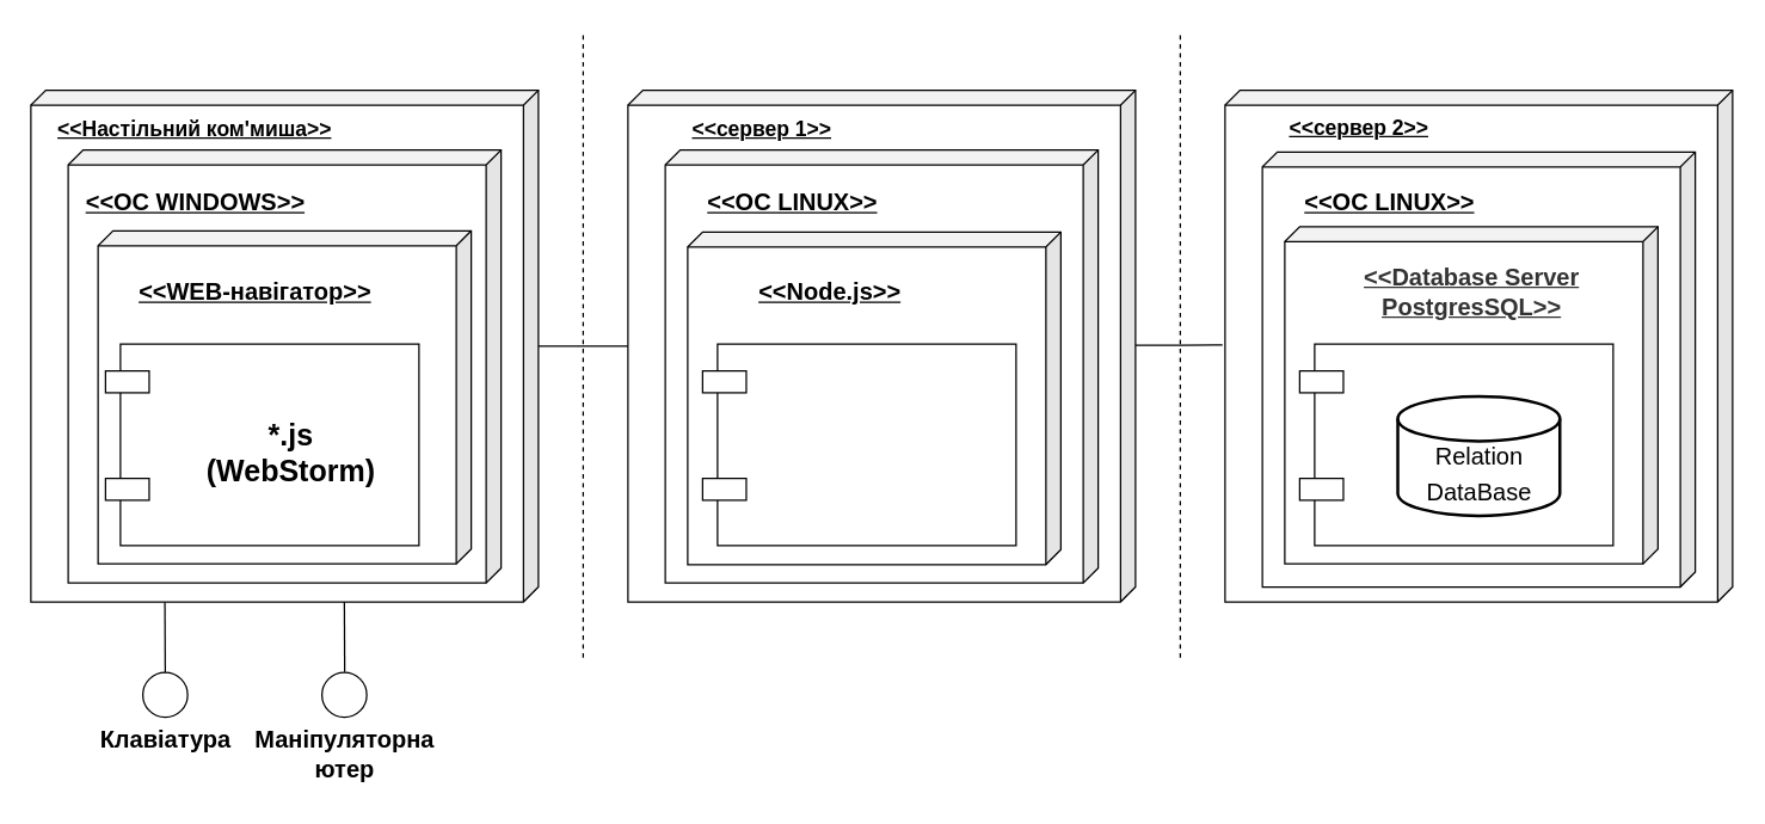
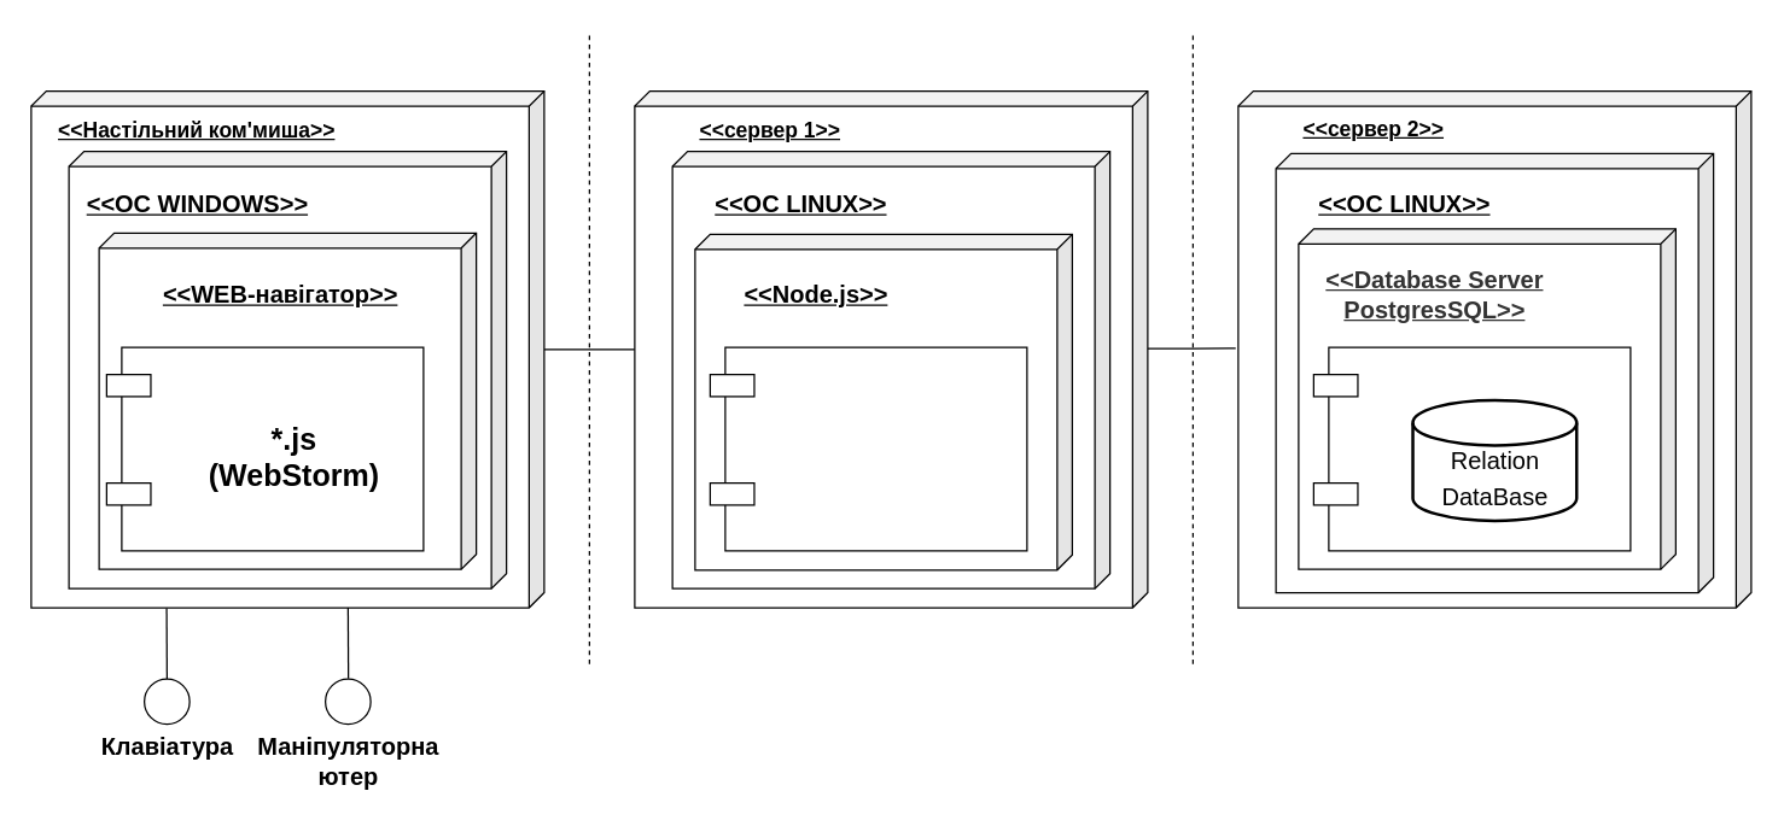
- <mxCell id="38" value="&lt;b&gt;&lt;u&gt;&amp;lt;&amp;lt;WEB-навігатор&amp;gt;&amp;gt;&lt;/u&gt;&lt;/b&gt;" style="text;html=1;align=center;verticalAlign=middle;resizable=0;points=[];autosize=1;strokeColor=none;fillColor=none;fontSize=16;" vertex="1" parent="1"><mxGeometry x="80" y="180" width="180" height="30" as="geometry" /></mxCell>
+ <mxCell id="38" value="&lt;b&gt;&lt;u&gt;&amp;lt;&amp;lt;WEB-навігатор&amp;gt;&amp;gt;&lt;/u&gt;&lt;/b&gt;" style="text;html=1;align=center;verticalAlign=middle;resizable=0;points=[];autosize=1;strokeColor=none;fillColor=none;fontSize=16;" vertex="1" parent="1"><mxGeometry x="95" y="180" width="180" height="30" as="geometry" /></mxCell>
- <mxCell id="31" value="&lt;font style=&quot;font-size: 16px;&quot;&gt;&lt;b&gt;&lt;u&gt;&amp;lt;&amp;lt;Node.js&amp;gt;&amp;gt;&lt;/u&gt;&lt;/b&gt;&lt;/font&gt;" style="text;html=1;align=center;verticalAlign=middle;resizable=0;points=[];autosize=1;strokeColor=none;fillColor=none;fontSize=14;" vertex="1" parent="1"><mxGeometry x="495" y="180" width="120" height="30" as="geometry" /></mxCell>
+ <mxCell id="31" value="&lt;font style=&quot;font-size: 16px;&quot;&gt;&lt;b&gt;&lt;u&gt;&amp;lt;&amp;lt;Node.js&amp;gt;&amp;gt;&lt;/u&gt;&lt;/b&gt;&lt;/font&gt;" style="text;html=1;align=center;verticalAlign=middle;resizable=0;points=[];autosize=1;strokeColor=none;fillColor=none;fontSize=14;" vertex="1" parent="1"><mxGeometry x="480" y="180" width="120" height="30" as="geometry" /></mxCell>
- <mxCell id="30" value="&lt;font style=&quot;font-size: 16px;&quot;&gt;&lt;b&gt;&lt;u&gt;&amp;lt;&amp;lt;Database Server&lt;br&gt;PostgresSQL&amp;gt;&amp;gt;&lt;/u&gt;&lt;/b&gt;&lt;/font&gt;" style="text;html=1;align=center;verticalAlign=middle;resizable=0;points=[];autosize=1;fontSize=16;fillColor=none;fontColor=#333333;strokeColor=none;" vertex="1" parent="1"><mxGeometry x="900" y="170" width="170" height="50" as="geometry" /></mxCell>
+ <mxCell id="30" value="&lt;font style=&quot;font-size: 16px;&quot;&gt;&lt;b&gt;&lt;u&gt;&amp;lt;&amp;lt;Database Server&lt;br&gt;PostgresSQL&amp;gt;&amp;gt;&lt;/u&gt;&lt;/b&gt;&lt;/font&gt;" style="text;html=1;align=center;verticalAlign=middle;resizable=0;points=[];autosize=1;fontSize=16;fillColor=none;fontColor=#333333;strokeColor=none;" vertex="1" parent="1"><mxGeometry x="865" y="170" width="170" height="50" as="geometry" /></mxCell>
